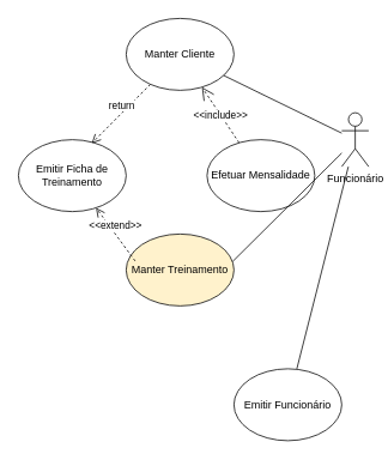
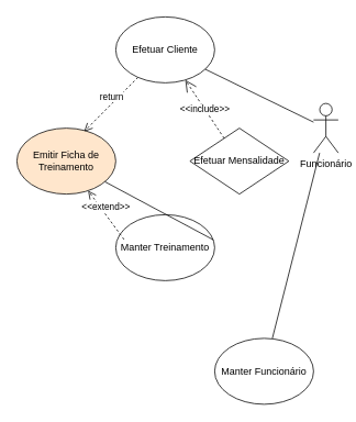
- <mxCell id="3" value="Manter Cliente" style="ellipse;whiteSpace=wrap;html=1;" vertex="1" parent="1"><mxGeometry x="140" y="20" width="120" height="80" as="geometry" /></mxCell>
+ <mxCell id="3" value="Efetuar Cliente" style="ellipse;whiteSpace=wrap;html=1;" vertex="1" parent="1"><mxGeometry x="140" y="20" width="120" height="80" as="geometry" /></mxCell>
- <mxCell id="5" value="Emitir Ficha de Treinamento" style="ellipse;whiteSpace=wrap;html=1;" vertex="1" parent="1"><mxGeometry x="20" y="155" width="120" height="80" as="geometry" /></mxCell>
+ <mxCell id="5" value="Emitir Ficha de Treinamento" style="ellipse;whiteSpace=wrap;html=1;fillColor=#ffe6cc;" vertex="1" parent="1"><mxGeometry x="20" y="155" width="120" height="80" as="geometry" /></mxCell>
- <mxCell id="6" value="Efetuar Mensalidade" style="ellipse;whiteSpace=wrap;html=1;" vertex="1" parent="1"><mxGeometry x="230" y="155" width="120" height="80" as="geometry" /></mxCell>
+ <mxCell id="6" value="Efetuar Mensalidade" style="rhombus;whiteSpace=wrap;html=1;" vertex="1" parent="1"><mxGeometry x="230" y="155" width="120" height="80" as="geometry" /></mxCell>
- <mxCell id="12" value="" style="endArrow=none;html=1;exitX=0.988;exitY=0.382;exitDx=0;exitDy=0;exitPerimeter=0;" edge="1" parent="1" source="7" target="2"><mxGeometry width="50" height="50" relative="1" as="geometry"><mxPoint x="210" y="320" as="sourcePoint" /><mxPoint x="260" y="270" as="targetPoint" /></mxGeometry></mxCell>
+ <mxCell id="12" value="" style="endArrow=none;html=1;exitX=0.988;exitY=0.382;exitDx=0;exitDy=0;exitPerimeter=0;" edge="1" parent="1" source="7" target="5"><mxGeometry width="50" height="50" relative="1" as="geometry"><mxPoint x="210" y="320" as="sourcePoint" /><mxPoint x="260" y="270" as="targetPoint" /></mxGeometry></mxCell>
- <mxCell id="7" value="Manter Treinamento" style="ellipse;whiteSpace=wrap;html=1;fillColor=#fff2cc;" vertex="1" parent="1"><mxGeometry x="140" y="260" width="120" height="80" as="geometry" /></mxCell>
+ <mxCell id="7" value="Manter Treinamento" style="ellipse;whiteSpace=wrap;html=1;" vertex="1" parent="1"><mxGeometry x="140" y="260" width="120" height="80" as="geometry" /></mxCell>
- <mxCell id="4" value="Emitir Funcionário" style="ellipse;whiteSpace=wrap;html=1;" vertex="1" parent="1"><mxGeometry x="260" y="410" width="120" height="80" as="geometry" /></mxCell>
+ <mxCell id="4" value="Manter Funcionário" style="ellipse;whiteSpace=wrap;html=1;" vertex="1" parent="1"><mxGeometry x="260" y="410" width="120" height="80" as="geometry" /></mxCell>
